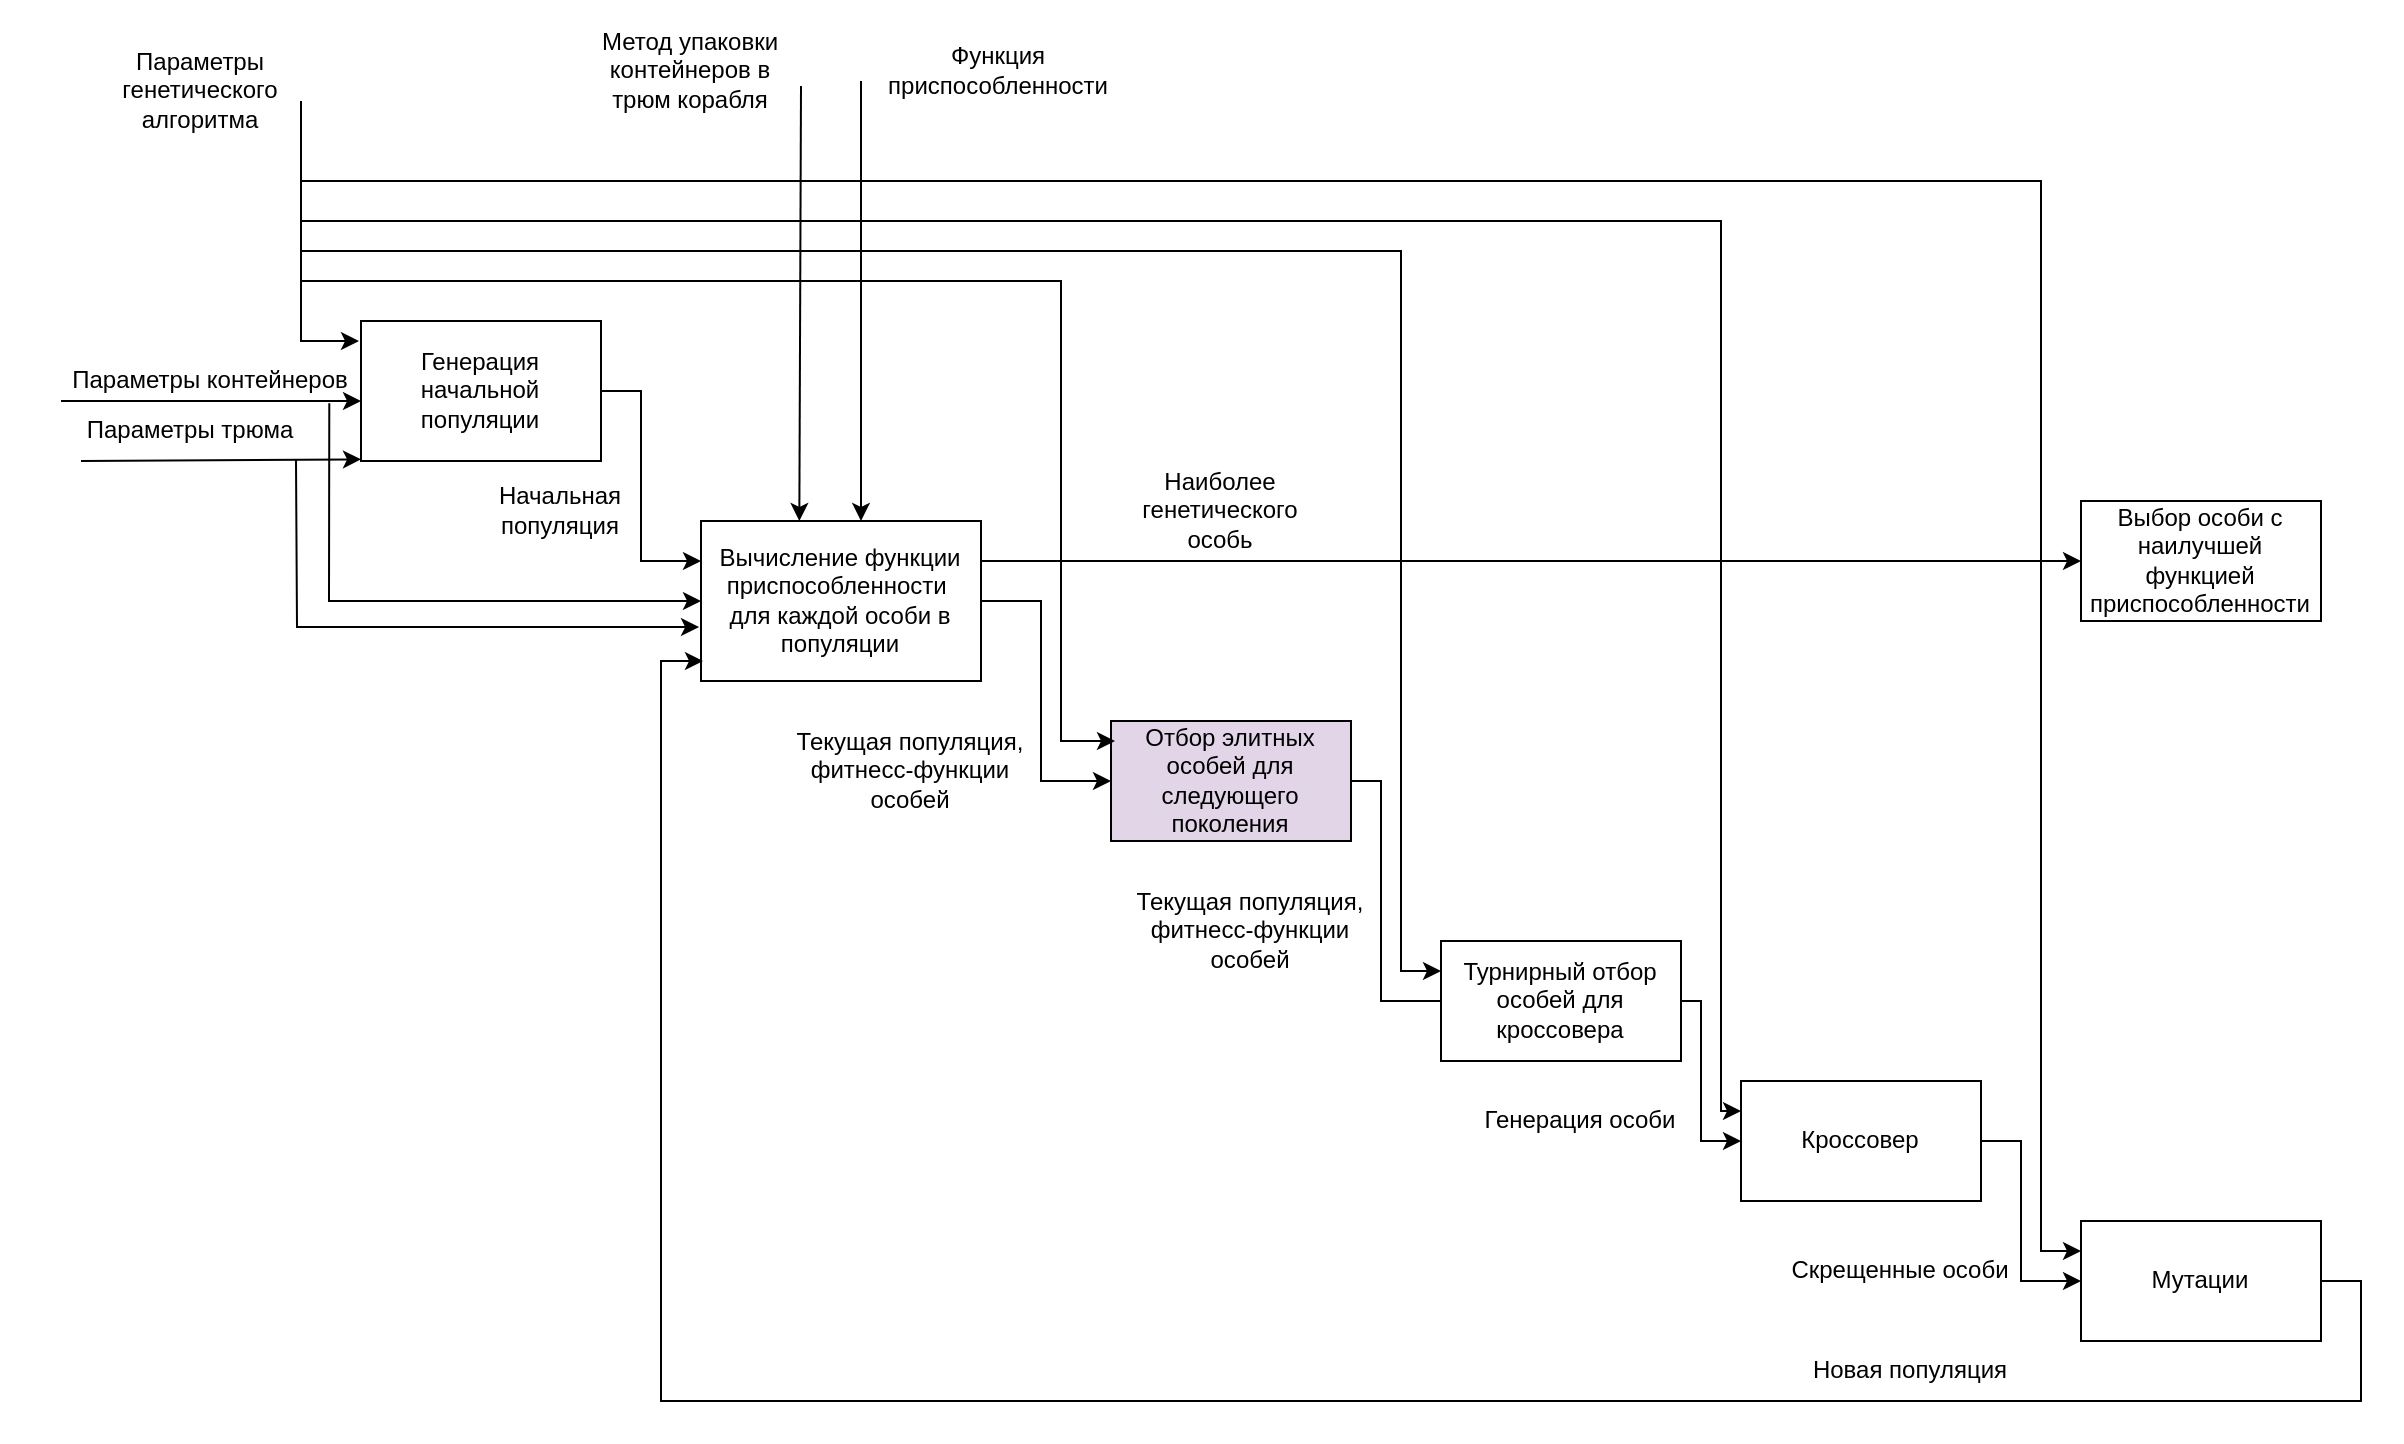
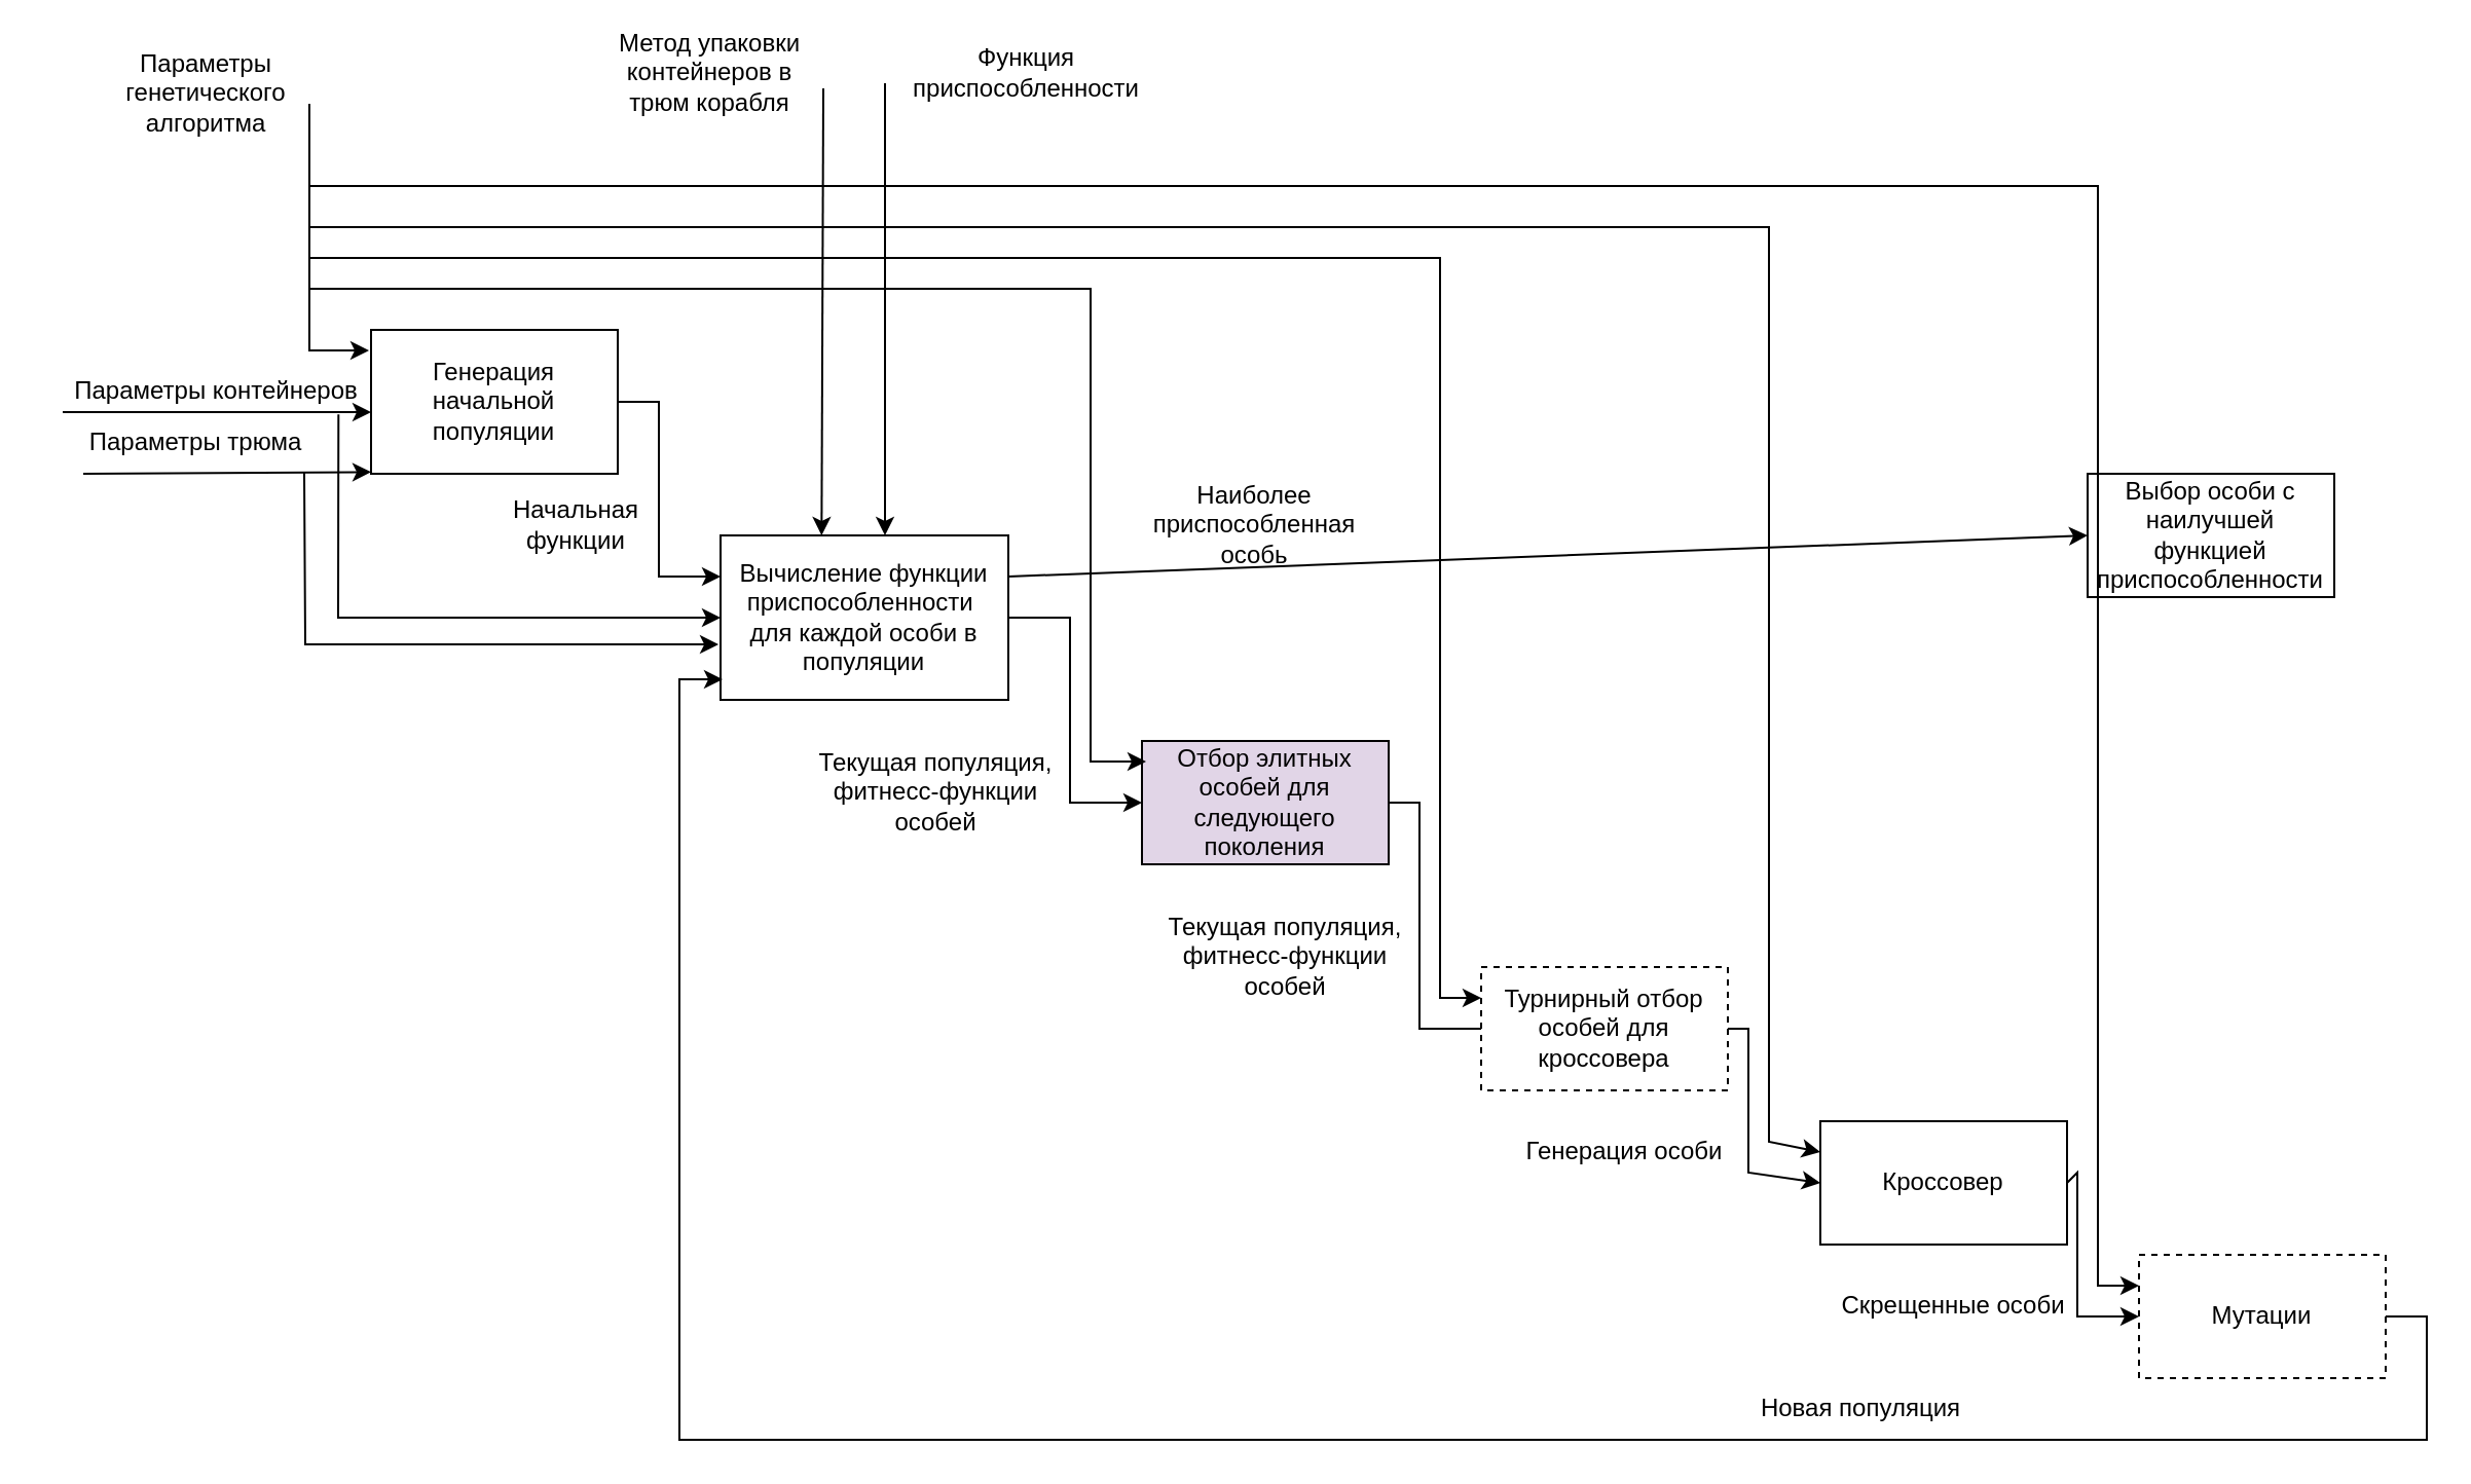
- <mxCell id="20" value="Начальная&lt;div&gt;популяция&lt;/div&gt;" style="text;html=1;align=center;verticalAlign=middle;whiteSpace=wrap;rounded=0;" vertex="1" parent="1"><mxGeometry x="250" y="240" width="60" height="30" as="geometry" /></mxCell>
+ <mxCell id="20" value="Начальная&lt;div&gt;функции&lt;/div&gt;" style="text;html=1;align=center;verticalAlign=middle;whiteSpace=wrap;rounded=0;" vertex="1" parent="1"><mxGeometry x="250" y="240" width="60" height="30" as="geometry" /></mxCell>
- <mxCell id="32" value="Наиболее генетического особь" style="text;html=1;align=center;verticalAlign=middle;whiteSpace=wrap;rounded=0;" vertex="1" parent="1"><mxGeometry x="580" y="240" width="60" height="30" as="geometry" /></mxCell>
+ <mxCell id="32" value="Наиболее приспособленная особь" style="text;html=1;align=center;verticalAlign=middle;whiteSpace=wrap;rounded=0;" vertex="1" parent="1"><mxGeometry x="580" y="240" width="60" height="30" as="geometry" /></mxCell>
- <mxCell id="8" value="Выбор особи с наилучшей функцией приспособленности" style="rounded=0;whiteSpace=wrap;html=1;" vertex="1" parent="1"><mxGeometry x="1040" y="250" width="120" height="60" as="geometry" /></mxCell>
+ <mxCell id="8" value="Выбор особи с наилучшей функцией приспособленности" style="rounded=0;whiteSpace=wrap;html=1;" vertex="1" parent="1"><mxGeometry x="1015" y="230" width="120" height="60" as="geometry" /></mxCell>
- <mxCell id="4" value="Турнирный отбор особей для кроссовера" style="rounded=0;whiteSpace=wrap;html=1;" vertex="1" parent="1"><mxGeometry x="720" y="470" width="120" height="60" as="geometry" /></mxCell>
+ <mxCell id="4" value="Турнирный отбор особей для кроссовера" style="rounded=0;whiteSpace=wrap;html=1;dashed=1;" vertex="1" parent="1"><mxGeometry x="720" y="470" width="120" height="60" as="geometry" /></mxCell>
- <mxCell id="5" value="Кроссовер" style="rounded=0;whiteSpace=wrap;html=1;" vertex="1" parent="1"><mxGeometry x="870" y="540" width="120" height="60" as="geometry" /></mxCell>
+ <mxCell id="5" value="Кроссовер" style="rounded=0;whiteSpace=wrap;html=1;" vertex="1" parent="1"><mxGeometry x="885" y="545" width="120" height="60" as="geometry" /></mxCell>
- <mxCell id="7" value="Мутации" style="rounded=0;whiteSpace=wrap;html=1;" vertex="1" parent="1"><mxGeometry x="1040" y="610" width="120" height="60" as="geometry" /></mxCell>
+ <mxCell id="7" value="Мутации" style="rounded=0;whiteSpace=wrap;html=1;dashed=1;" vertex="1" parent="1"><mxGeometry x="1040" y="610" width="120" height="60" as="geometry" /></mxCell>
- <mxCell id="30" value="Новая популяция" style="text;html=1;align=center;verticalAlign=middle;whiteSpace=wrap;rounded=0;" vertex="1" parent="1"><mxGeometry x="890" y="670" width="130" height="30" as="geometry" /></mxCell>
+ <mxCell id="30" value="Новая популяция" style="text;html=1;align=center;verticalAlign=middle;whiteSpace=wrap;rounded=0;" vertex="1" parent="1"><mxGeometry x="840" y="670" width="130" height="30" as="geometry" /></mxCell>
